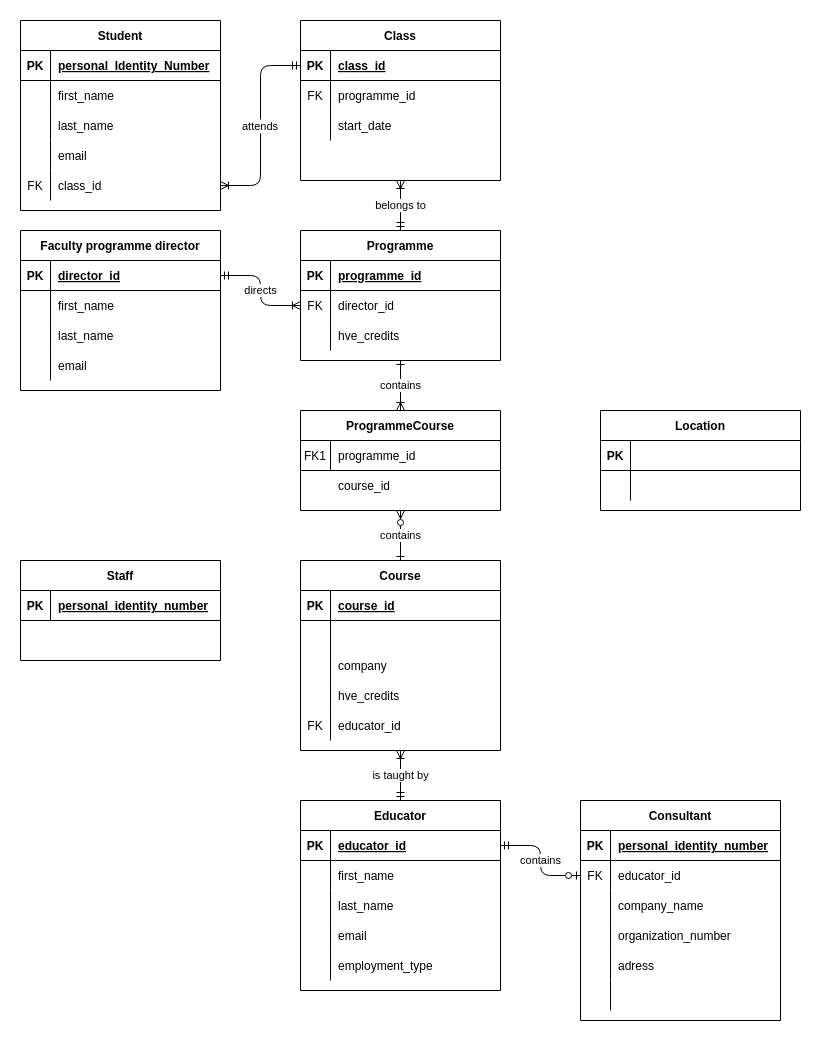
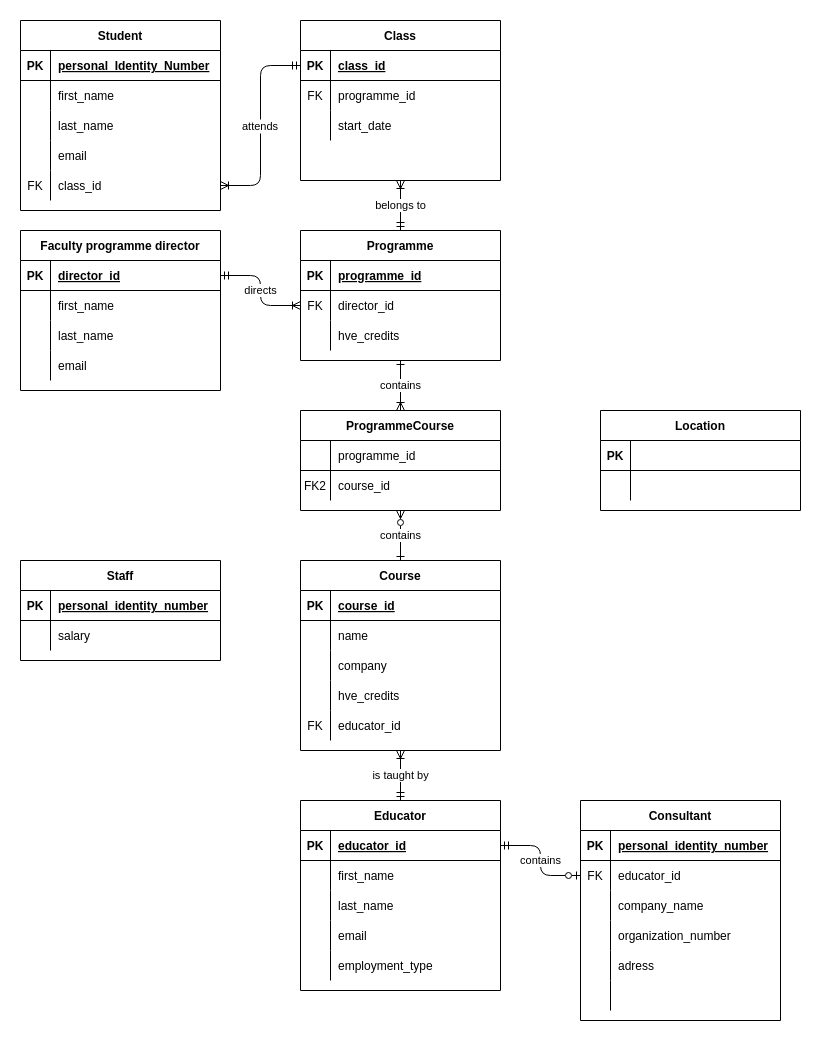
- <mxCell id="82" value="FK1" style="shape=partialRectangle;overflow=hidden;connectable=0;fillColor=none;top=0;left=0;bottom=0;right=0;fontStyle=0;" parent="81" vertex="1"><mxGeometry width="30" height="30" as="geometry"><mxRectangle width="30" height="30" as="alternateBounds" /></mxGeometry></mxCell>
+ <mxCell id="85" value="FK2" style="shape=partialRectangle;overflow=hidden;connectable=0;fillColor=none;top=0;left=0;bottom=0;right=0;" parent="84" vertex="1"><mxGeometry width="30" height="30" as="geometry"><mxRectangle width="30" height="30" as="alternateBounds" /></mxGeometry></mxCell>
+ <mxCell id="131" value="salary" style="shape=partialRectangle;overflow=hidden;connectable=0;fillColor=none;top=0;left=0;bottom=0;right=0;align=left;spacingLeft=6;" vertex="1" parent="129"><mxGeometry x="30" width="170" height="30" as="geometry"><mxRectangle width="170" height="30" as="alternateBounds" /></mxGeometry></mxCell>
+ <mxCell id="114" value="name" style="shape=partialRectangle;overflow=hidden;connectable=0;fillColor=none;top=0;left=0;bottom=0;right=0;align=left;spacingLeft=6;" parent="112" vertex="1"><mxGeometry x="30" width="170" height="30" as="geometry"><mxRectangle width="170" height="30" as="alternateBounds" /></mxGeometry></mxCell>
